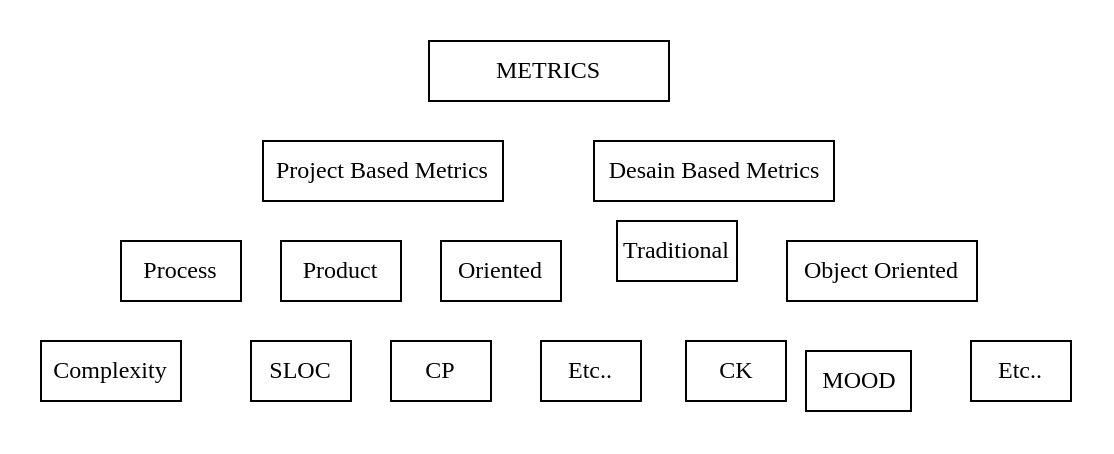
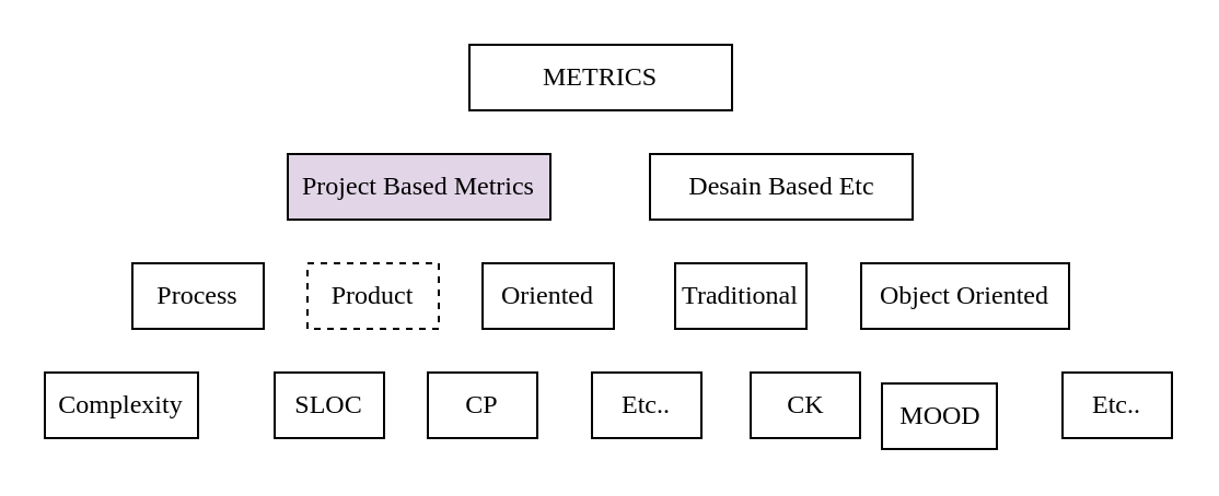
- <mxCell id="3" value="Project Based Metrics" style="rounded=0;whiteSpace=wrap;html=1;fontFamily=Times New Roman;" vertex="1" parent="1"><mxGeometry x="131" y="70" width="120" height="30" as="geometry" /></mxCell>
+ <mxCell id="3" value="Project Based Metrics" style="rounded=0;whiteSpace=wrap;html=1;fontFamily=Times New Roman;fillColor=#e1d5e7;" vertex="1" parent="1"><mxGeometry x="131" y="70" width="120" height="30" as="geometry" /></mxCell>
- <mxCell id="4" value="Desain Based Metrics" style="rounded=0;whiteSpace=wrap;html=1;fontFamily=Times New Roman;" vertex="1" parent="1"><mxGeometry x="296.5" y="70" width="120" height="30" as="geometry" /></mxCell>
+ <mxCell id="4" value="Desain Based Etc" style="rounded=0;whiteSpace=wrap;html=1;fontFamily=Times New Roman;" vertex="1" parent="1"><mxGeometry x="296.5" y="70" width="120" height="30" as="geometry" /></mxCell>
- <mxCell id="8" value="Traditional" style="rounded=0;whiteSpace=wrap;html=1;fontFamily=Times New Roman;" vertex="1" parent="1"><mxGeometry x="308" y="110" width="60" height="30" as="geometry" /></mxCell>
+ <mxCell id="8" value="Traditional" style="rounded=0;whiteSpace=wrap;html=1;fontFamily=Times New Roman;" vertex="1" parent="1"><mxGeometry x="308" y="120" width="60" height="30" as="geometry" /></mxCell>
- <mxCell id="6" value="Product" style="rounded=0;whiteSpace=wrap;html=1;fontFamily=Times New Roman;" vertex="1" parent="1"><mxGeometry x="140" y="120" width="60" height="30" as="geometry" /></mxCell>
+ <mxCell id="6" value="Product" style="rounded=0;whiteSpace=wrap;html=1;fontFamily=Times New Roman;dashed=1;" vertex="1" parent="1"><mxGeometry x="140" y="120" width="60" height="30" as="geometry" /></mxCell>
